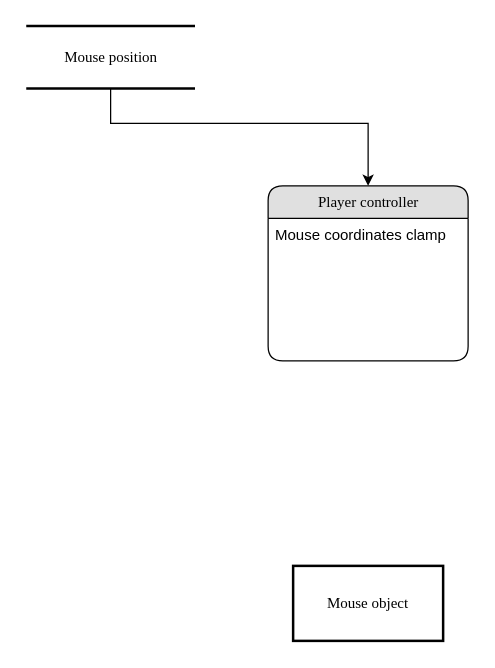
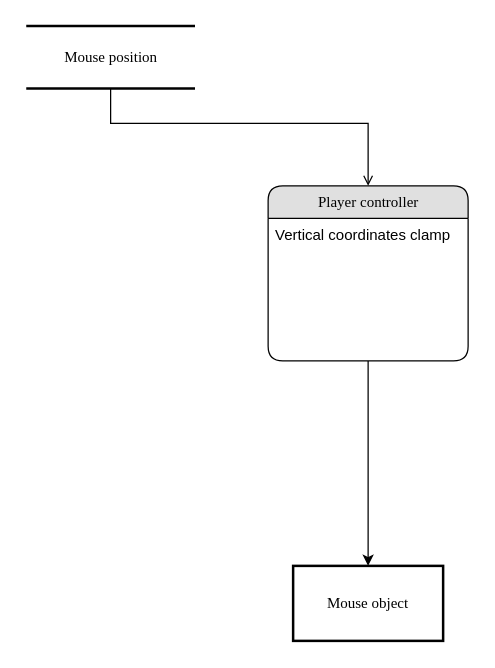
- <mxCell id="5" style="edgeStyle=orthogonalEdgeStyle;rounded=0;orthogonalLoop=1;jettySize=auto;html=1;entryX=0.5;entryY=0;entryDx=0;entryDy=0;" edge="1" parent="1" source="6" target="3"><mxGeometry relative="1" as="geometry"><Array as="points"><mxPoint x="88" y="98" /><mxPoint x="294" y="98" /></Array></mxGeometry></mxCell>
+ <mxCell id="5" style="edgeStyle=orthogonalEdgeStyle;rounded=0;orthogonalLoop=1;jettySize=auto;html=1;entryX=0.5;entryY=0;entryDx=0;entryDy=0;endArrow=open;" edge="1" parent="1" source="6" target="3"><mxGeometry relative="1" as="geometry"><Array as="points"><mxPoint x="88" y="98" /><mxPoint x="294" y="98" /></Array></mxGeometry></mxCell>
- <mxCell id="4" value="Mouse coordinates clamp" style="text;html=1;strokeColor=none;fillColor=none;spacingLeft=4;spacingRight=4;whiteSpace=wrap;overflow=hidden;rotatable=0;points=[[0,0.5],[1,0.5]];portConstraint=eastwest;" parent="3" vertex="1"><mxGeometry y="26" width="160" height="26" as="geometry" /></mxCell>
+ <mxCell id="4" value="Vertical coordinates clamp" style="text;html=1;strokeColor=none;fillColor=none;spacingLeft=4;spacingRight=4;whiteSpace=wrap;overflow=hidden;rotatable=0;points=[[0,0.5],[1,0.5]];portConstraint=eastwest;" parent="3" vertex="1"><mxGeometry y="26" width="160" height="26" as="geometry" /></mxCell>
+ <mxCell id="2" style="edgeStyle=orthogonalEdgeStyle;rounded=0;orthogonalLoop=1;jettySize=auto;html=1;exitX=0.5;exitY=1;exitDx=0;exitDy=0;entryX=0.5;entryY=0;entryDx=0;entryDy=0;" edge="1" parent="1" source="3" target="7"><mxGeometry relative="1" as="geometry"><mxPoint x="442" y="451" as="targetPoint" /><Array as="points" /></mxGeometry></mxCell>
